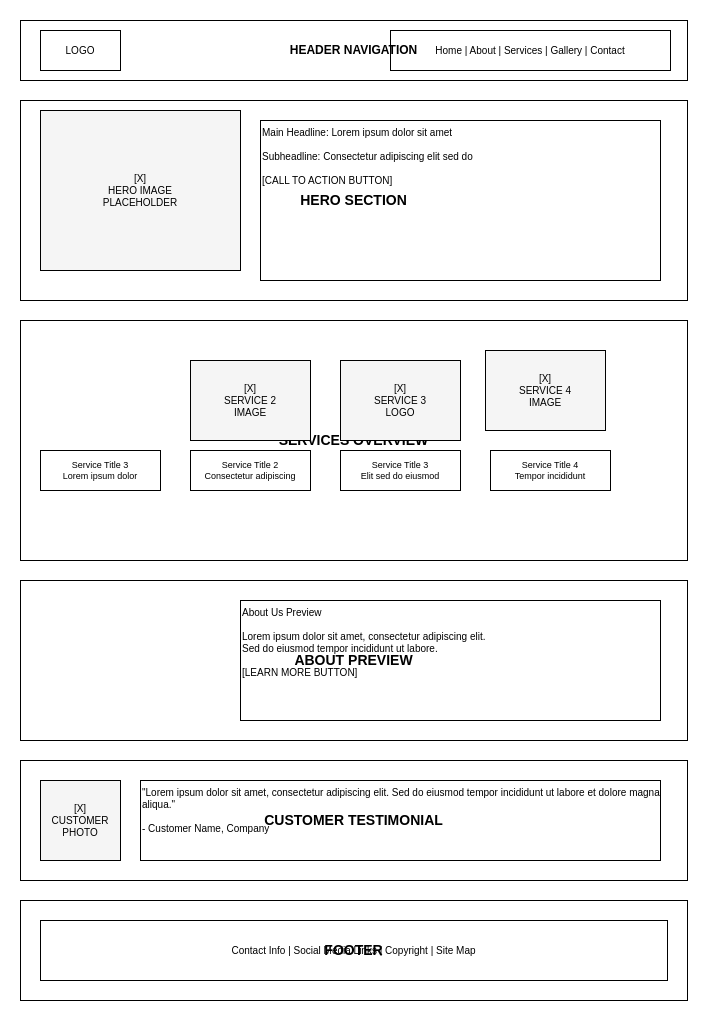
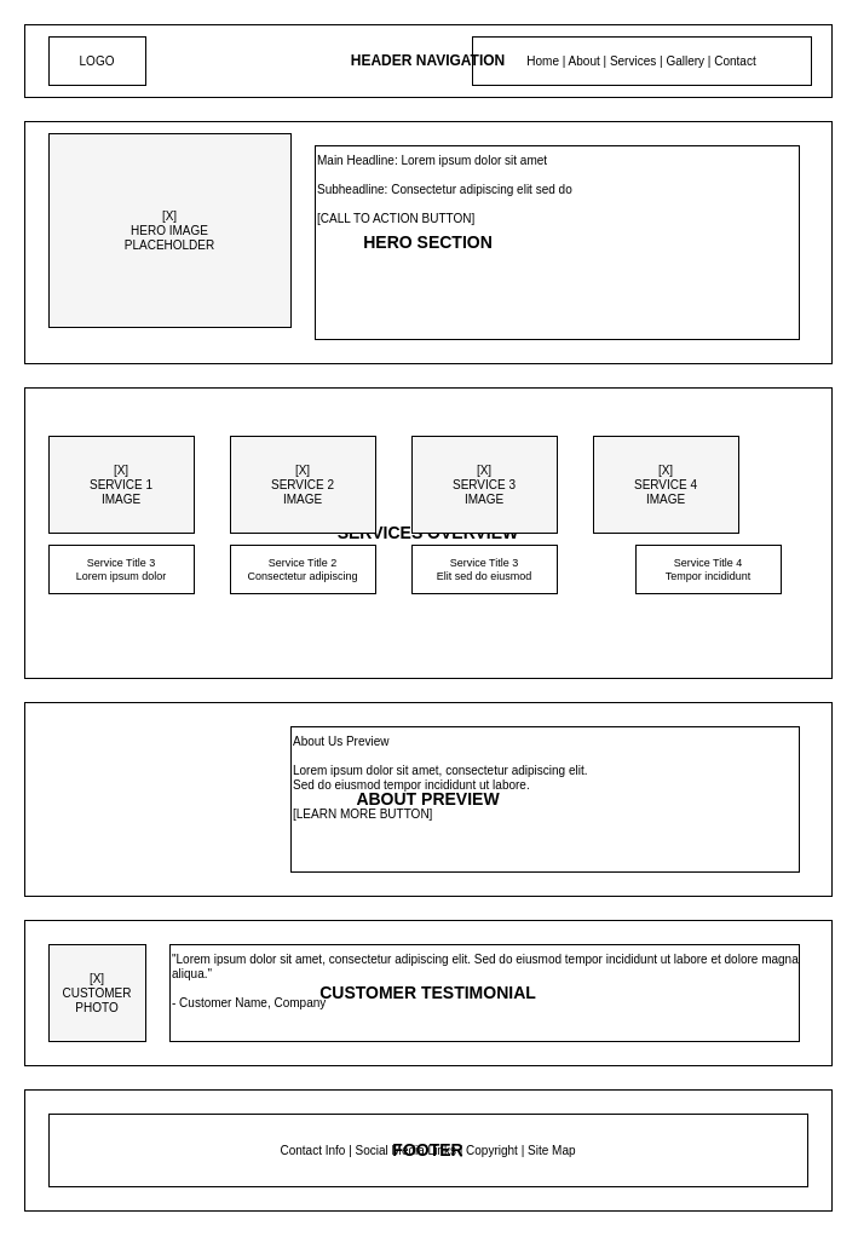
- <mxCell id="15" value="[X]&#10;SERVICE 4&#10;IMAGE" style="rounded=0;whiteSpace=wrap;html=1;fillColor=#f5f5f5;strokeColor=#000000;fontFamily=Arial;fontSize=10;align=center;" vertex="1" parent="1"><mxGeometry x="485" y="350" width="120" height="80" as="geometry" /></mxCell>
+ <mxCell id="15" value="[X]&#10;SERVICE 4&#10;IMAGE" style="rounded=0;whiteSpace=wrap;html=1;fillColor=#f5f5f5;strokeColor=#000000;fontFamily=Arial;fontSize=10;align=center;" vertex="1" parent="1"><mxGeometry x="490" y="360" width="120" height="80" as="geometry" /></mxCell>
+ <mxCell id="9" value="[X]&#10;SERVICE 1&#10;IMAGE" style="rounded=0;whiteSpace=wrap;html=1;fillColor=#f5f5f5;strokeColor=#000000;fontFamily=Arial;fontSize=10;align=center;" vertex="1" parent="1"><mxGeometry x="40" y="360" width="120" height="80" as="geometry" /></mxCell>
- <mxCell id="13" value="[X]&#10;SERVICE 3&#10;LOGO" style="rounded=0;whiteSpace=wrap;html=1;fillColor=#f5f5f5;strokeColor=#000000;fontFamily=Arial;fontSize=10;align=center;" vertex="1" parent="1"><mxGeometry x="340" y="360" width="120" height="80" as="geometry" /></mxCell>
+ <mxCell id="13" value="[X]&#10;SERVICE 3&#10;IMAGE" style="rounded=0;whiteSpace=wrap;html=1;fillColor=#f5f5f5;strokeColor=#000000;fontFamily=Arial;fontSize=10;align=center;" vertex="1" parent="1"><mxGeometry x="340" y="360" width="120" height="80" as="geometry" /></mxCell>
- <mxCell id="16" value="Service Title 4&#10;Tempor incididunt" style="rounded=0;whiteSpace=wrap;html=1;fillColor=none;strokeColor=#000000;fontFamily=Arial;fontSize=9;align=center;" vertex="1" parent="1"><mxGeometry x="490" y="450" width="120" height="40" as="geometry" /></mxCell>
+ <mxCell id="16" value="Service Title 4&#10;Tempor incididunt" style="rounded=0;whiteSpace=wrap;html=1;fillColor=none;strokeColor=#000000;fontFamily=Arial;fontSize=9;align=center;" vertex="1" parent="1"><mxGeometry x="525" y="450" width="120" height="40" as="geometry" /></mxCell>
